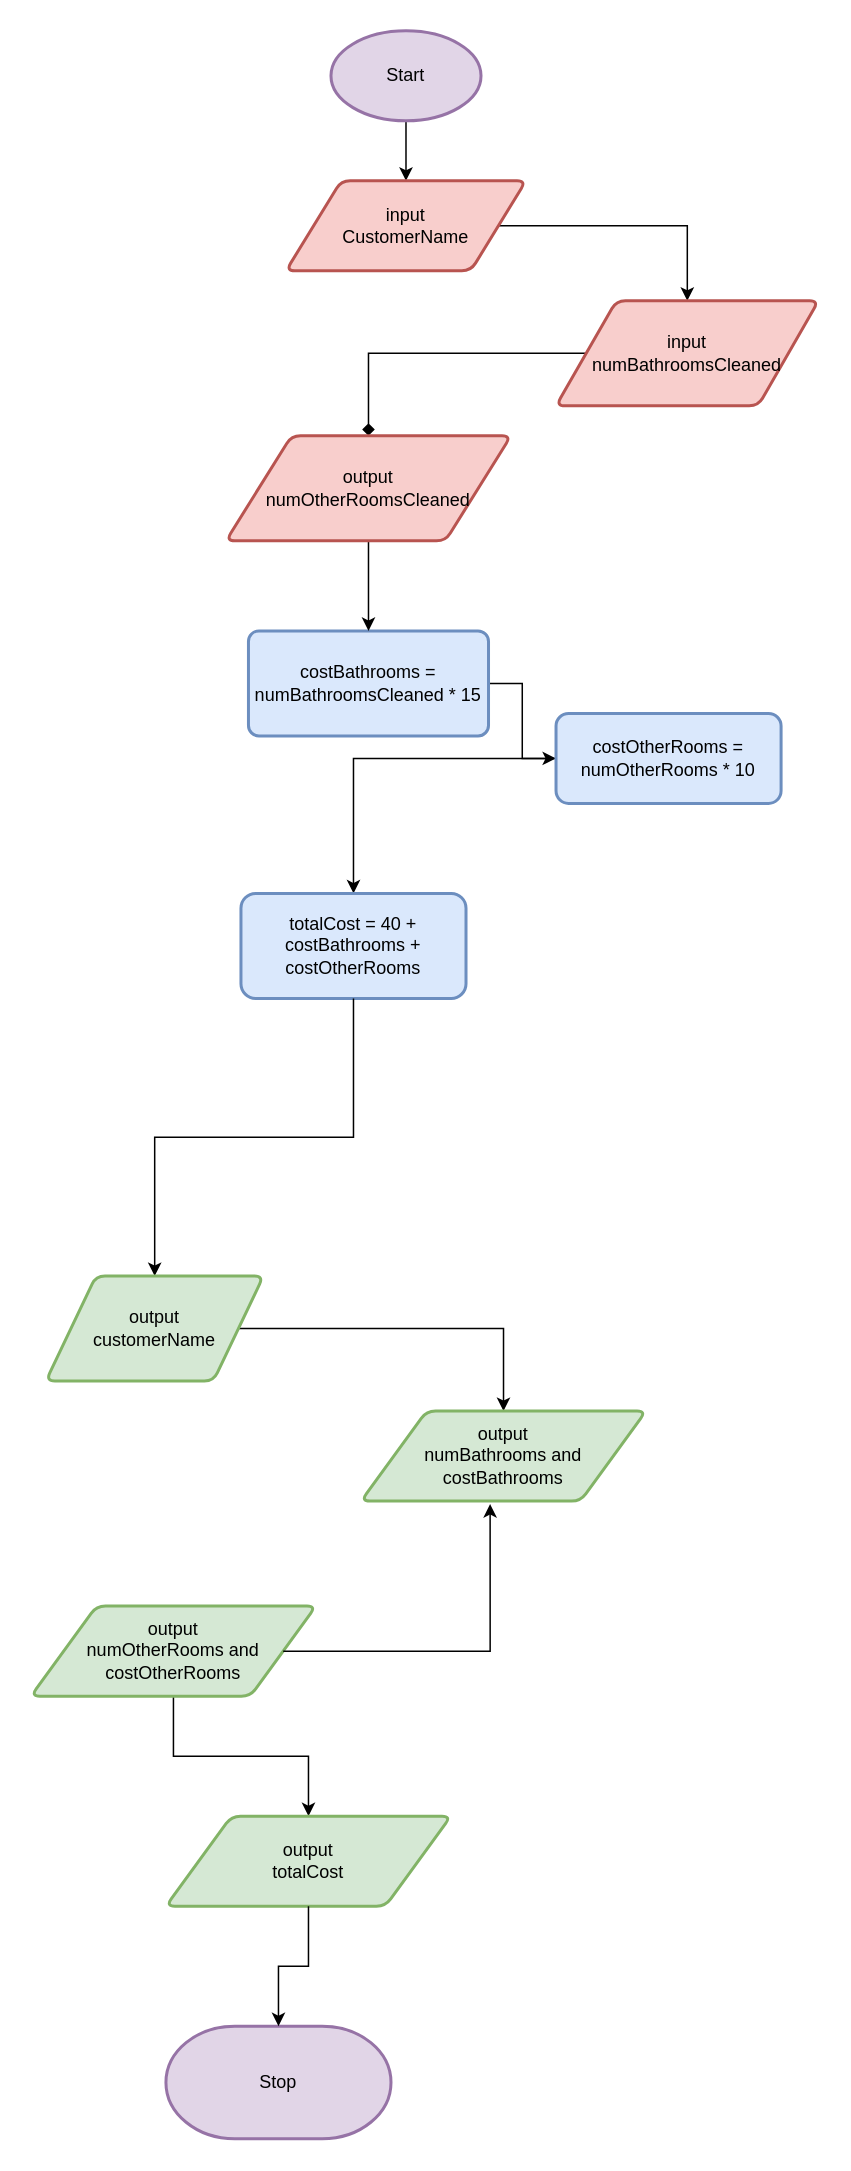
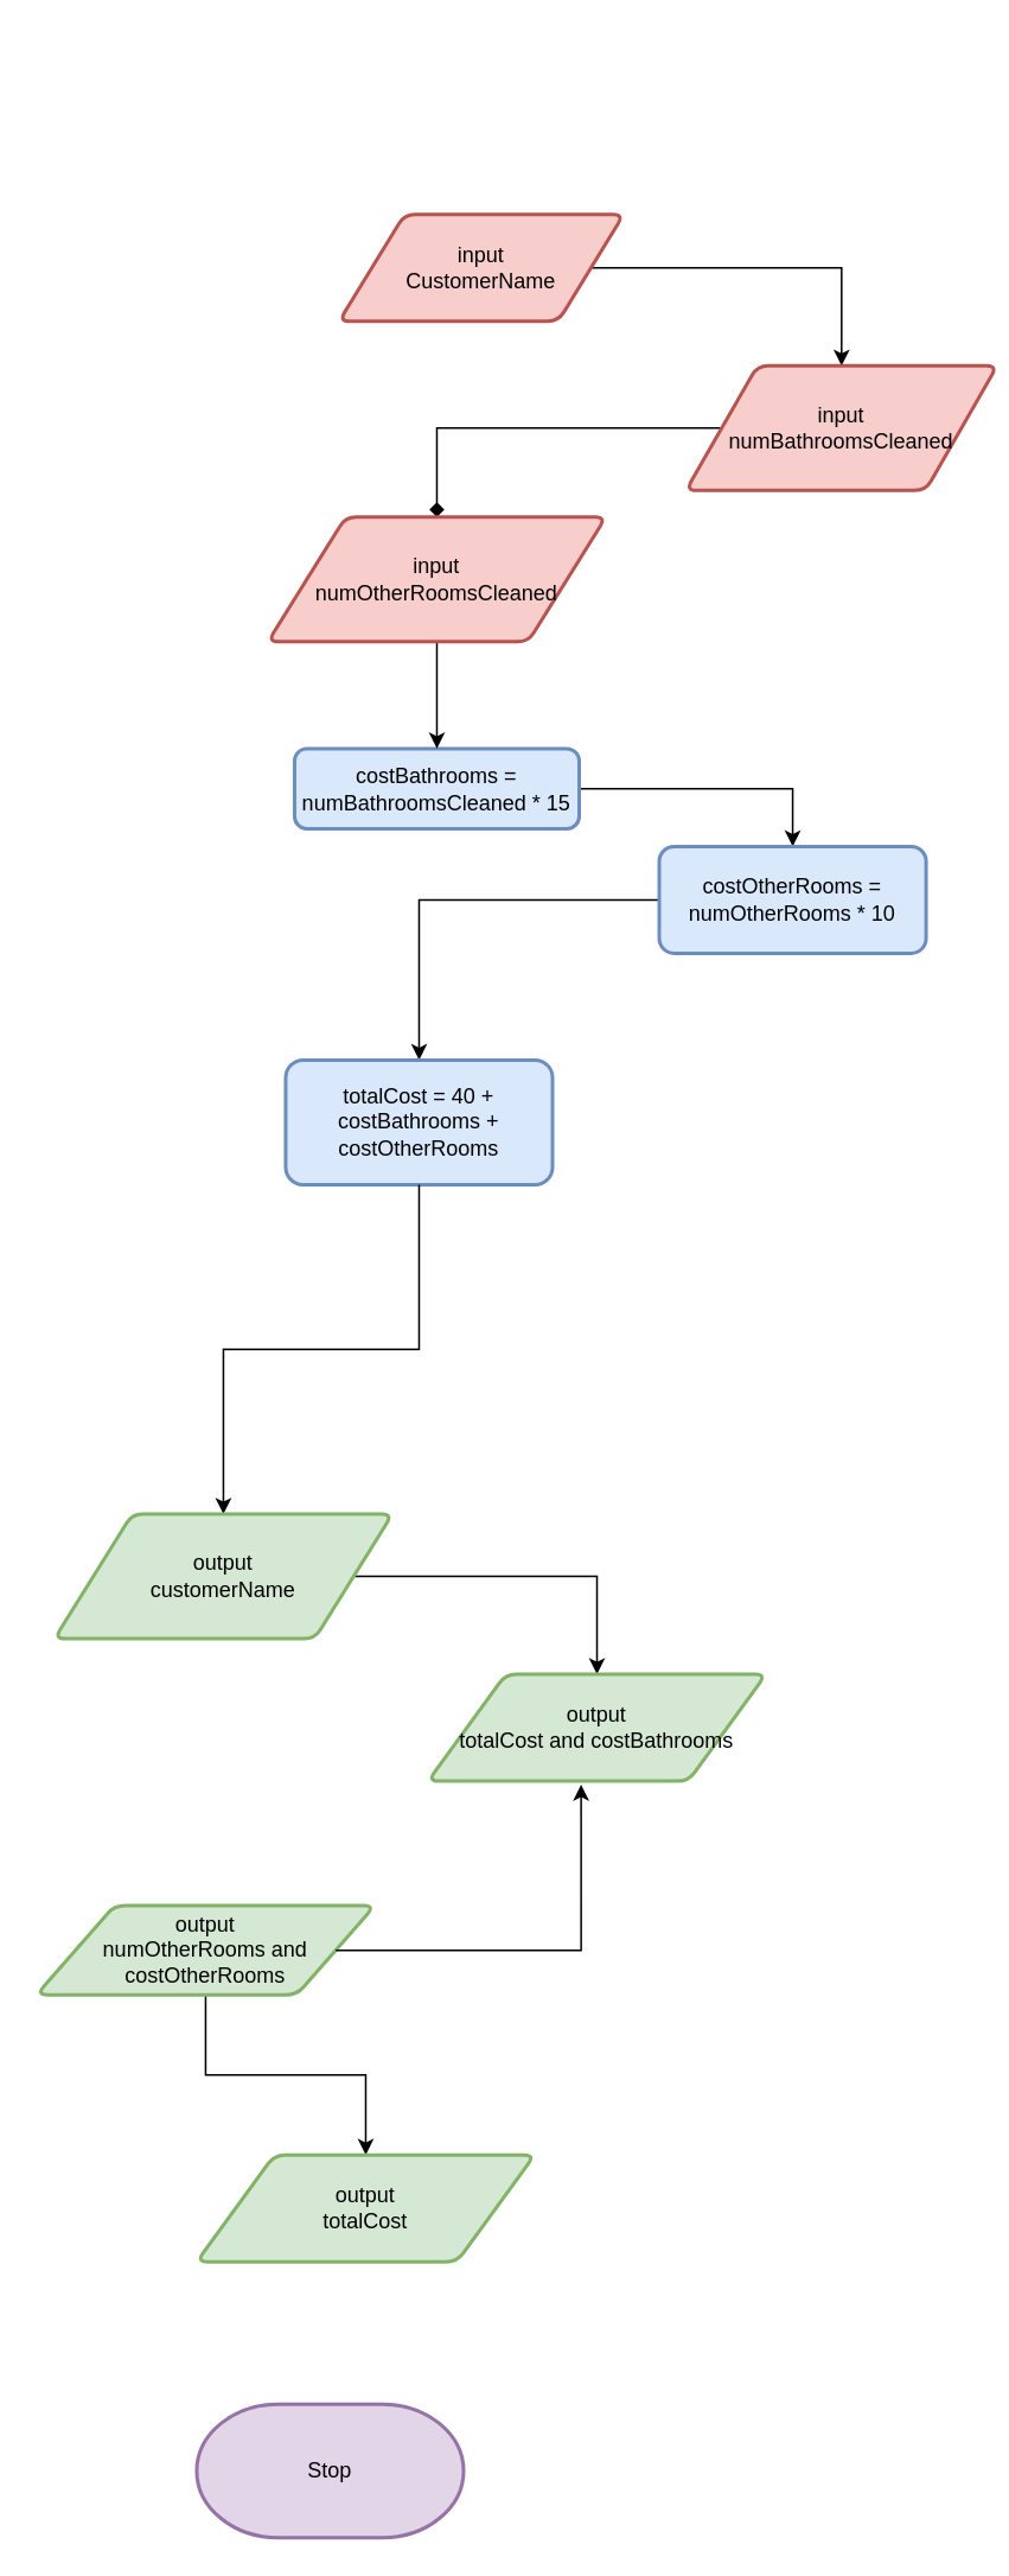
- <mxCell id="3" value="Start" style="strokeWidth=2;html=1;shape=mxgraph.flowchart.start_1;whiteSpace=wrap;fillColor=#e1d5e7;strokeColor=#9673a6;" vertex="1" parent="1"><mxGeometry x="220" y="20" width="100" height="60" as="geometry" /></mxCell>
- <mxCell id="2" value="" style="edgeStyle=orthogonalEdgeStyle;rounded=0;orthogonalLoop=1;jettySize=auto;html=1;" edge="1" parent="1" source="3" target="6"><mxGeometry relative="1" as="geometry" /></mxCell>
- <mxCell id="10" value="input&lt;div&gt;&lt;span style=&quot;background-color: initial;&quot;&gt;numBathroomsCleaned&lt;/span&gt;&lt;/div&gt;" style="shape=parallelogram;html=1;strokeWidth=2;perimeter=parallelogramPerimeter;rounded=1;arcSize=12;size=0.23;whiteSpace=wrap;fillColor=#f8cecc;strokeColor=#b85450;" vertex="1" parent="1"><mxGeometry x="370" y="200" width="175" height="70" as="geometry" /></mxCell>
+ <mxCell id="10" value="input&lt;div&gt;&lt;span style=&quot;background-color: initial;&quot;&gt;numBathroomsCleaned&lt;/span&gt;&lt;/div&gt;" style="shape=parallelogram;html=1;strokeWidth=2;perimeter=parallelogramPerimeter;rounded=1;arcSize=12;size=0.23;whiteSpace=wrap;fillColor=#f8cecc;strokeColor=#b85450;" vertex="1" parent="1"><mxGeometry x="385" y="205" width="175" height="70" as="geometry" /></mxCell>
- <mxCell id="12" value="output&lt;div&gt;numOtherRoomsCleaned&lt;/div&gt;" style="shape=parallelogram;html=1;strokeWidth=2;perimeter=parallelogramPerimeter;rounded=1;arcSize=12;size=0.23;whiteSpace=wrap;fillColor=#f8cecc;strokeColor=#b85450;" vertex="1" parent="1"><mxGeometry x="150" y="290" width="190" height="70" as="geometry" /></mxCell>
+ <mxCell id="12" value="input&lt;div&gt;numOtherRoomsCleaned&lt;/div&gt;" style="shape=parallelogram;html=1;strokeWidth=2;perimeter=parallelogramPerimeter;rounded=1;arcSize=12;size=0.23;whiteSpace=wrap;fillColor=#f8cecc;strokeColor=#b85450;" vertex="1" parent="1"><mxGeometry x="150" y="290" width="190" height="70" as="geometry" /></mxCell>
- <mxCell id="8" value="costBathrooms = numBathroomsCleaned * 15" style="rounded=1;whiteSpace=wrap;html=1;absoluteArcSize=1;arcSize=14;strokeWidth=2;fillColor=#dae8fc;strokeColor=#6c8ebf;" vertex="1" parent="1"><mxGeometry x="165" y="420" width="160" height="70" as="geometry" /></mxCell>
+ <mxCell id="8" value="costBathrooms = numBathroomsCleaned * 15" style="rounded=1;whiteSpace=wrap;html=1;absoluteArcSize=1;arcSize=14;strokeWidth=2;fillColor=#dae8fc;strokeColor=#6c8ebf;" vertex="1" parent="1"><mxGeometry x="165" y="420" width="160" height="45" as="geometry" /></mxCell>
- <mxCell id="18" value="output&lt;div&gt;customerName&lt;/div&gt;" style="shape=parallelogram;html=1;strokeWidth=2;perimeter=parallelogramPerimeter;rounded=1;arcSize=12;size=0.23;whiteSpace=wrap;fillColor=#d5e8d4;strokeColor=#82b366;" vertex="1" parent="1"><mxGeometry x="30" y="850" width="145" height="70" as="geometry" /></mxCell>
+ <mxCell id="18" value="output&lt;div&gt;customerName&lt;/div&gt;" style="shape=parallelogram;html=1;strokeWidth=2;perimeter=parallelogramPerimeter;rounded=1;arcSize=12;size=0.23;whiteSpace=wrap;fillColor=#d5e8d4;strokeColor=#82b366;" vertex="1" parent="1"><mxGeometry x="30" y="850" width="190" height="70" as="geometry" /></mxCell>
- <mxCell id="19" value="output&lt;div&gt;numBathrooms and costBathrooms&lt;/div&gt;" style="shape=parallelogram;html=1;strokeWidth=2;perimeter=parallelogramPerimeter;rounded=1;arcSize=12;size=0.23;whiteSpace=wrap;fillColor=#d5e8d4;strokeColor=#82b366;" vertex="1" parent="1"><mxGeometry x="240" y="940" width="190" height="60" as="geometry" /></mxCell>
+ <mxCell id="19" value="output&lt;div&gt;totalCost and costBathrooms&lt;/div&gt;" style="shape=parallelogram;html=1;strokeWidth=2;perimeter=parallelogramPerimeter;rounded=1;arcSize=12;size=0.23;whiteSpace=wrap;fillColor=#d5e8d4;strokeColor=#82b366;" vertex="1" parent="1"><mxGeometry x="240" y="940" width="190" height="60" as="geometry" /></mxCell>
- <mxCell id="21" value="output&lt;div&gt;numOtherRooms and costOtherRooms&lt;/div&gt;" style="shape=parallelogram;html=1;strokeWidth=2;perimeter=parallelogramPerimeter;rounded=1;arcSize=12;size=0.23;whiteSpace=wrap;fillColor=#d5e8d4;strokeColor=#82b366;" vertex="1" parent="1"><mxGeometry x="20" y="1070" width="190" height="60" as="geometry" /></mxCell>
+ <mxCell id="21" value="output&lt;div&gt;numOtherRooms and costOtherRooms&lt;/div&gt;" style="shape=parallelogram;html=1;strokeWidth=2;perimeter=parallelogramPerimeter;rounded=1;arcSize=12;size=0.23;whiteSpace=wrap;fillColor=#d5e8d4;strokeColor=#82b366;" vertex="1" parent="1"><mxGeometry x="20" y="1070" width="190" height="50" as="geometry" /></mxCell>
- <mxCell id="24" style="edgeStyle=orthogonalEdgeStyle;rounded=0;orthogonalLoop=1;jettySize=auto;html=1;entryX=0.5;entryY=0;entryDx=0;entryDy=0;entryPerimeter=0;" edge="1" parent="1" source="22" target="4"><mxGeometry relative="1" as="geometry" /></mxCell>
